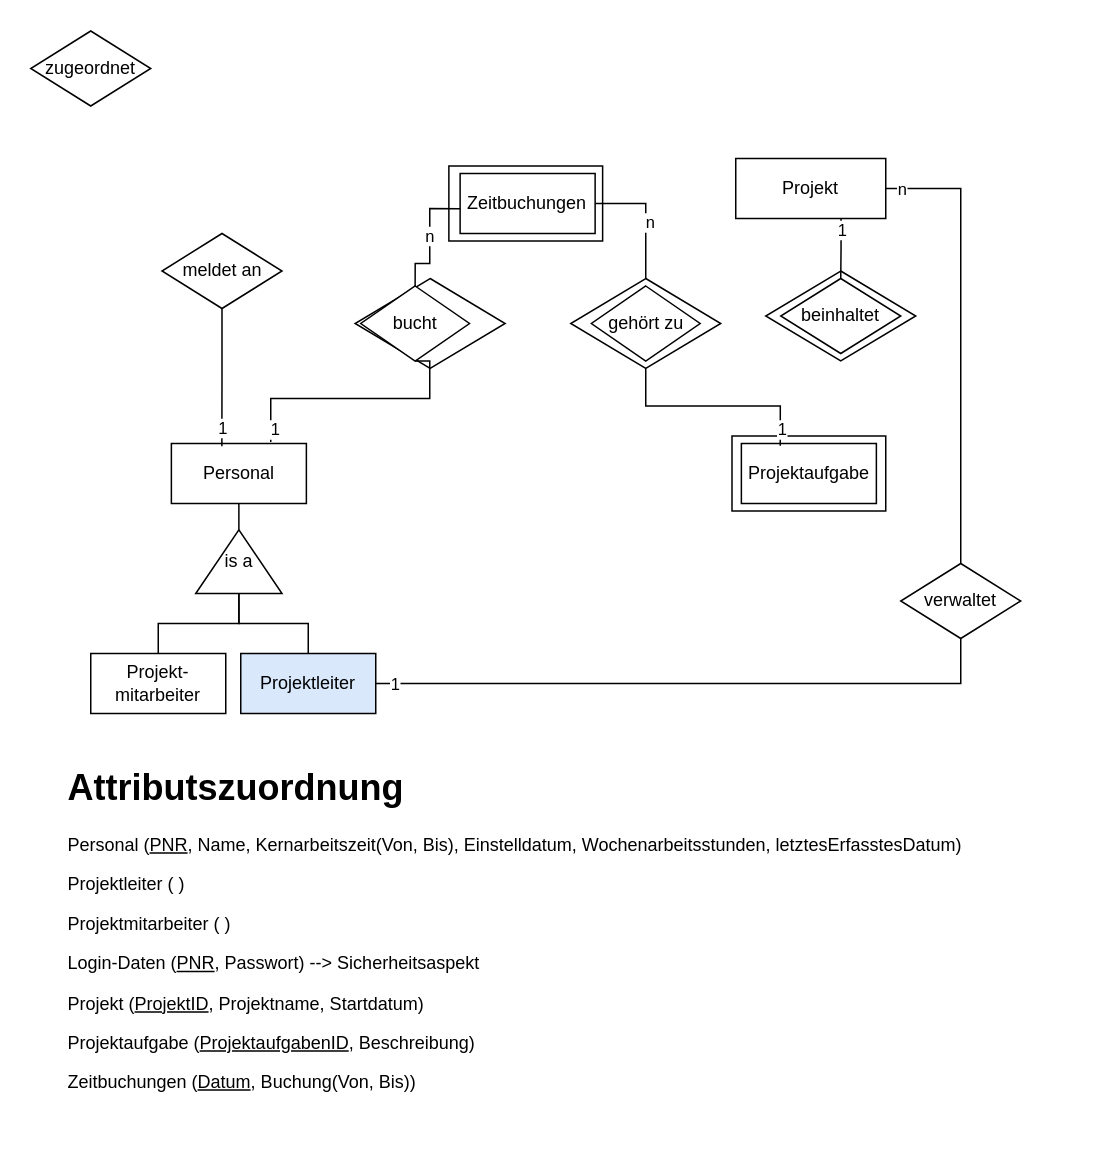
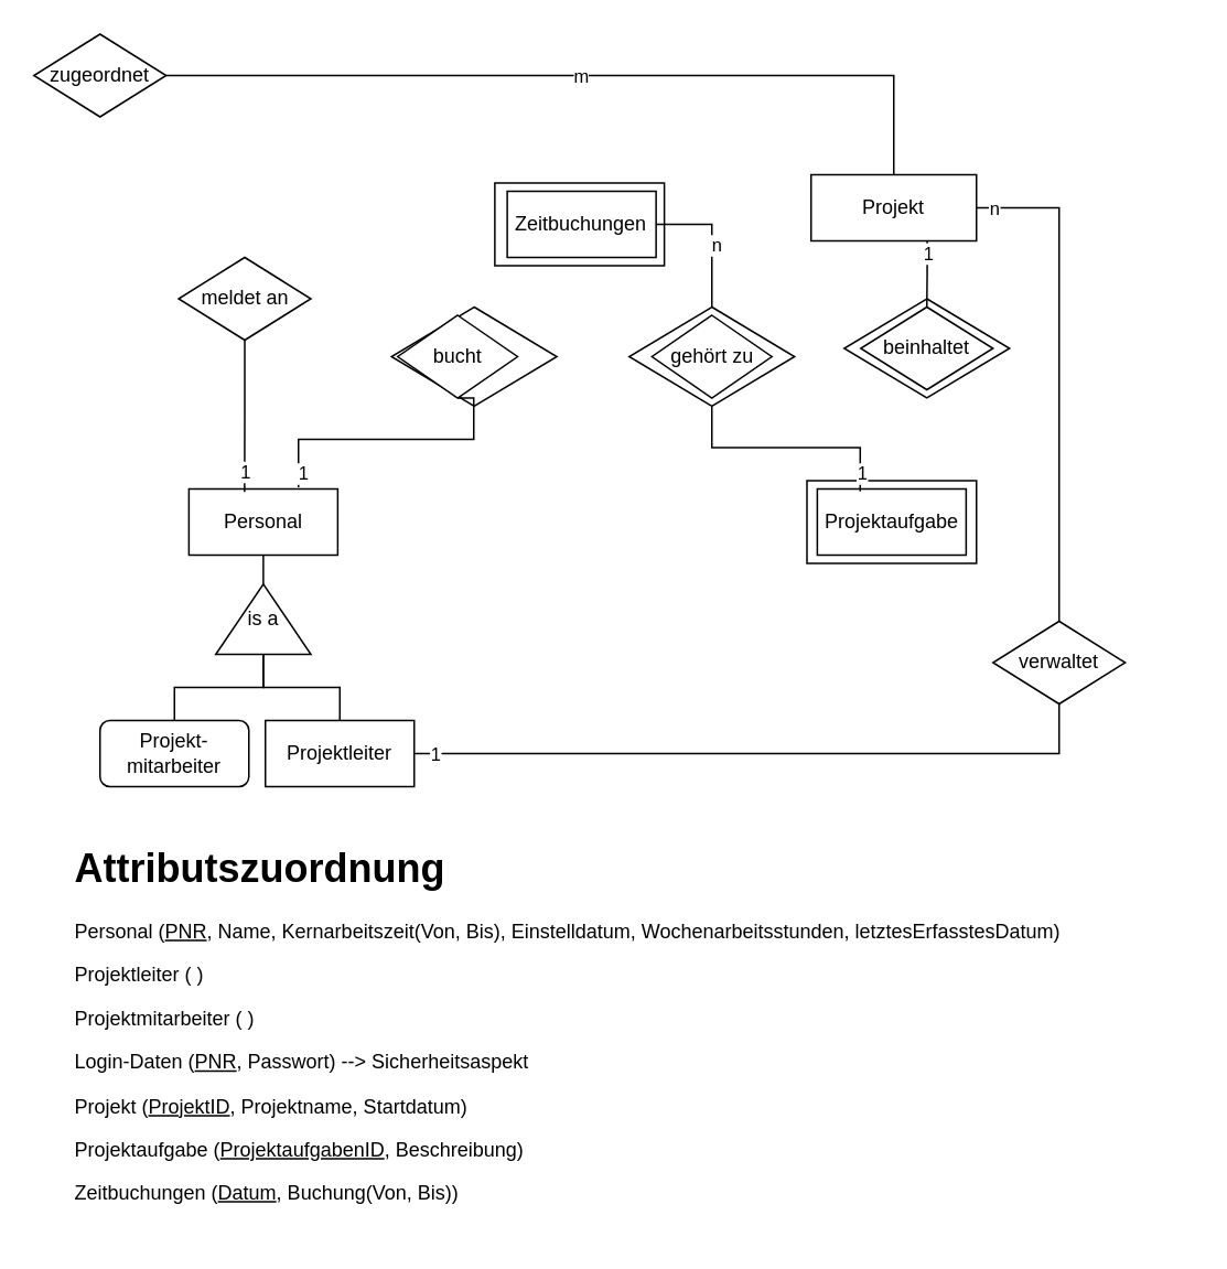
+ <mxCell id="9" style="edgeStyle=orthogonalEdgeStyle;rounded=0;orthogonalLoop=1;jettySize=auto;html=1;exitX=0.5;exitY=0;exitDx=0;exitDy=0;entryX=1;entryY=0.5;entryDx=0;entryDy=0;endArrow=none;endFill=0;" parent="1" source="8" target="32" edge="1"><mxGeometry relative="1" as="geometry" /></mxCell>
+ <mxCell id="10" value="m" style="edgeLabel;html=1;align=center;verticalAlign=middle;resizable=0;points=[];" parent="9" vertex="1" connectable="0"><mxGeometry x="0.2" y="1" relative="1" as="geometry"><mxPoint x="50" y="-1" as="offset" /></mxGeometry></mxCell>
- <mxCell id="12" style="edgeStyle=orthogonalEdgeStyle;rounded=0;orthogonalLoop=1;jettySize=auto;html=1;exitX=0.001;exitY=0.586;exitDx=0;exitDy=0;entryX=0.5;entryY=0;entryDx=0;entryDy=0;endArrow=none;endFill=0;exitPerimeter=0;" parent="1" source="16" target="31" edge="1"><mxGeometry relative="1" as="geometry"><Array as="points"><mxPoint x="286" y="138" /><mxPoint x="286" y="175" /></Array></mxGeometry></mxCell>
- <mxCell id="13" value="n" style="edgeLabel;html=1;align=center;verticalAlign=middle;resizable=0;points=[];" parent="12" vertex="1" connectable="0"><mxGeometry x="-0.088" y="-1" relative="1" as="geometry"><mxPoint y="1" as="offset" /></mxGeometry></mxCell>
- <mxCell id="25" value="Projekt-mitarbeiter" style="rounded=0;whiteSpace=wrap;html=1;" parent="1" vertex="1"><mxGeometry x="60" y="435" width="90" height="40" as="geometry" /></mxCell>
+ <mxCell id="25" value="Projekt-mitarbeiter" style="whiteSpace=wrap;html=1;rounded=1;" parent="1" vertex="1"><mxGeometry x="60" y="435" width="90" height="40" as="geometry" /></mxCell>
- <mxCell id="23" value="Projektleiter" style="rounded=0;whiteSpace=wrap;html=1;fillColor=#dae8fc;" parent="1" vertex="1"><mxGeometry x="160" y="435" width="90" height="40" as="geometry" /></mxCell>
+ <mxCell id="23" value="Projektleiter" style="rounded=0;whiteSpace=wrap;html=1;" parent="1" vertex="1"><mxGeometry x="160" y="435" width="90" height="40" as="geometry" /></mxCell>
